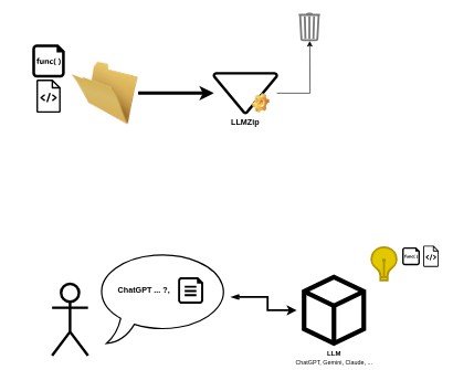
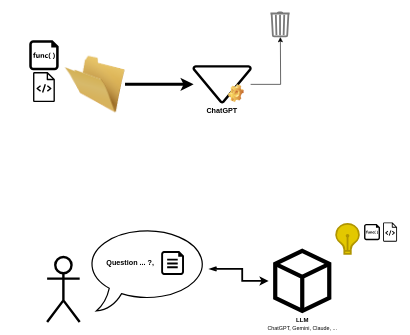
- <mxCell id="19" value="&lt;span&gt;LLMZip&lt;/span&gt;" style="strokeWidth=4;html=1;shape=mxgraph.flowchart.merge_or_storage;whiteSpace=wrap;fillColor=none;fontStyle=1;labelPosition=center;verticalLabelPosition=bottom;align=center;verticalAlign=top;" parent="1" vertex="1"><mxGeometry x="322" y="110" width="95" height="60" as="geometry" /></mxCell>
+ <mxCell id="19" value="&lt;span&gt;ChatGPT&lt;/span&gt;" style="strokeWidth=4;html=1;shape=mxgraph.flowchart.merge_or_storage;whiteSpace=wrap;fillColor=none;fontStyle=1;labelPosition=center;verticalLabelPosition=bottom;align=center;verticalAlign=top;" parent="1" vertex="1"><mxGeometry x="322" y="110" width="95" height="60" as="geometry" /></mxCell>
- <mxCell id="9" value="ChatGPT ... ?,&amp;nbsp;" style="text;html=1;align=center;verticalAlign=middle;whiteSpace=wrap;rounded=0;fontStyle=1" parent="1" vertex="1"><mxGeometry x="168.77" y="422.5" width="99.23" height="30" as="geometry" /></mxCell>
+ <mxCell id="9" value="Question ... ?,&amp;nbsp;" style="text;html=1;align=center;verticalAlign=middle;whiteSpace=wrap;rounded=0;fontStyle=1" parent="1" vertex="1"><mxGeometry x="168.77" y="422.5" width="99.23" height="30" as="geometry" /></mxCell>
